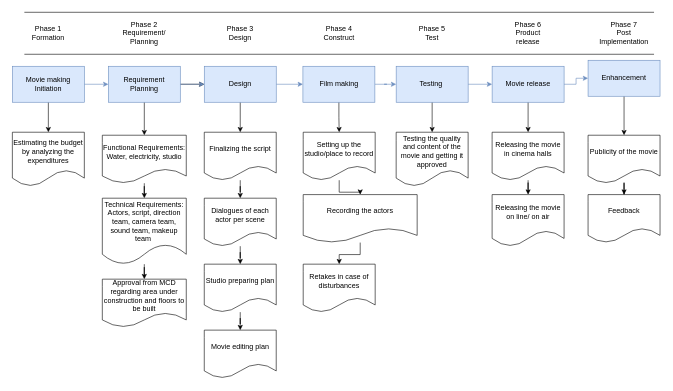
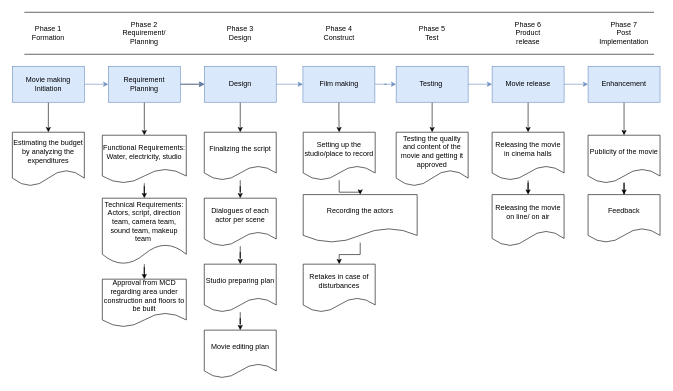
- <mxCell id="44" value="Enhancement" style="whiteSpace=wrap;html=1;rounded=0;fillColor=#dae8fc;strokeColor=#6c8ebf;" vertex="1" parent="1"><mxGeometry x="980" y="100" width="120" height="60" as="geometry" /></mxCell>
+ <mxCell id="44" value="Enhancement" style="whiteSpace=wrap;html=1;rounded=0;fillColor=#dae8fc;strokeColor=#6c8ebf;" vertex="1" parent="1"><mxGeometry x="980" y="110" width="120" height="60" as="geometry" /></mxCell>
